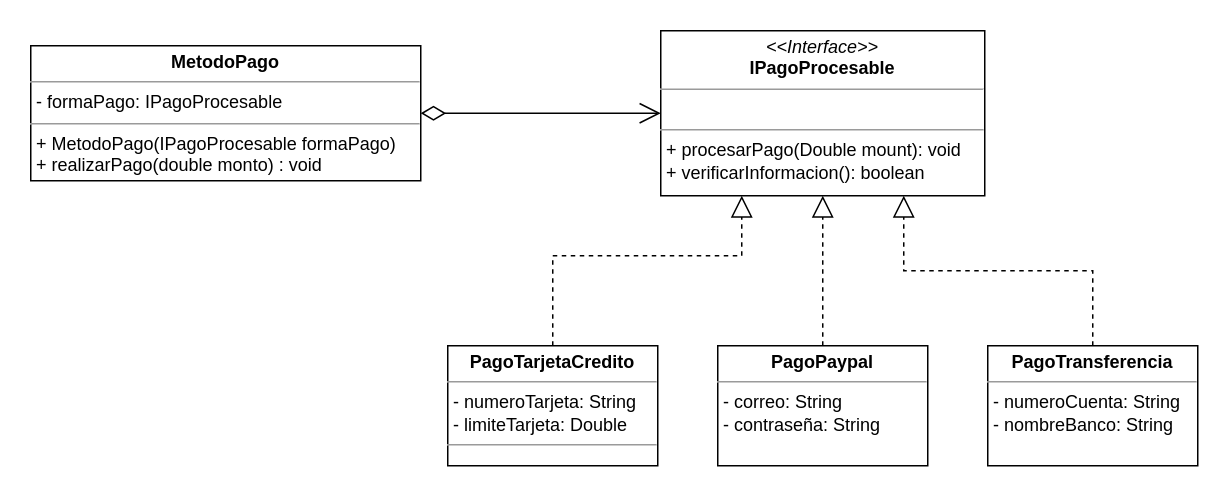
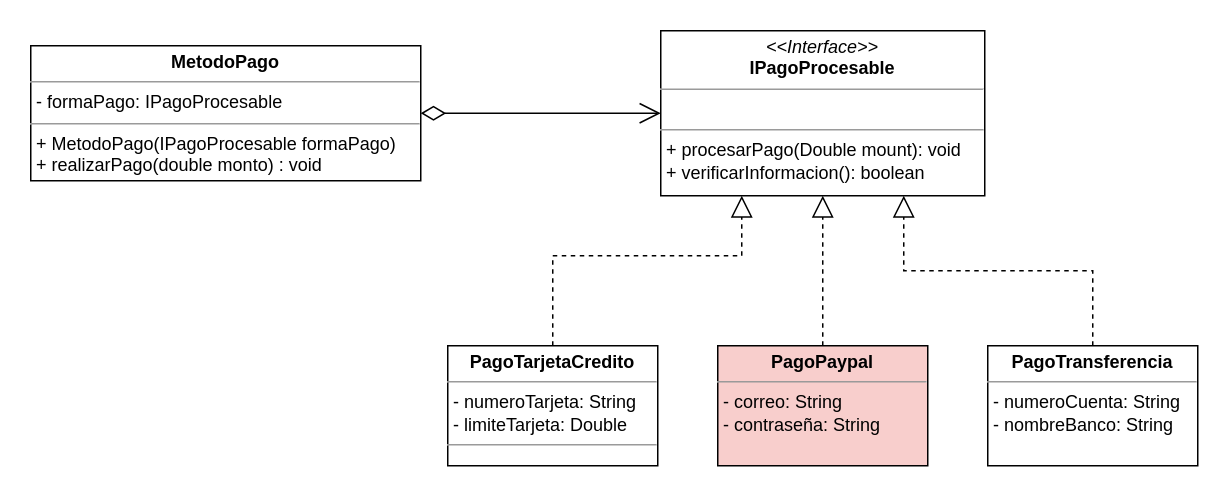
- <mxCell id="7" value="&lt;p style=&quot;margin:0px;margin-top:4px;text-align:center;&quot;&gt;&lt;b&gt;PagoPaypal&lt;/b&gt;&lt;/p&gt;&lt;hr size=&quot;1&quot;&gt;&lt;p style=&quot;margin:0px;margin-left:4px;&quot;&gt;- correo: String&lt;/p&gt;&lt;p style=&quot;margin:0px;margin-left:4px;&quot;&gt;- contraseña: String&lt;/p&gt;&lt;p style=&quot;margin:0px;margin-left:4px;&quot;&gt;&lt;br&gt;&lt;/p&gt;" style="verticalAlign=top;align=left;overflow=fill;fontSize=12;fontFamily=Helvetica;html=1;whiteSpace=wrap;" vertex="1" parent="1"><mxGeometry x="478" y="230" width="140" height="80" as="geometry" /></mxCell>
+ <mxCell id="7" value="&lt;p style=&quot;margin:0px;margin-top:4px;text-align:center;&quot;&gt;&lt;b&gt;PagoPaypal&lt;/b&gt;&lt;/p&gt;&lt;hr size=&quot;1&quot;&gt;&lt;p style=&quot;margin:0px;margin-left:4px;&quot;&gt;- correo: String&lt;/p&gt;&lt;p style=&quot;margin:0px;margin-left:4px;&quot;&gt;- contraseña: String&lt;/p&gt;&lt;p style=&quot;margin:0px;margin-left:4px;&quot;&gt;&lt;br&gt;&lt;/p&gt;" style="verticalAlign=top;align=left;overflow=fill;fontSize=12;fontFamily=Helvetica;html=1;whiteSpace=wrap;fillColor=#f8cecc;" vertex="1" parent="1"><mxGeometry x="478" y="230" width="140" height="80" as="geometry" /></mxCell>
